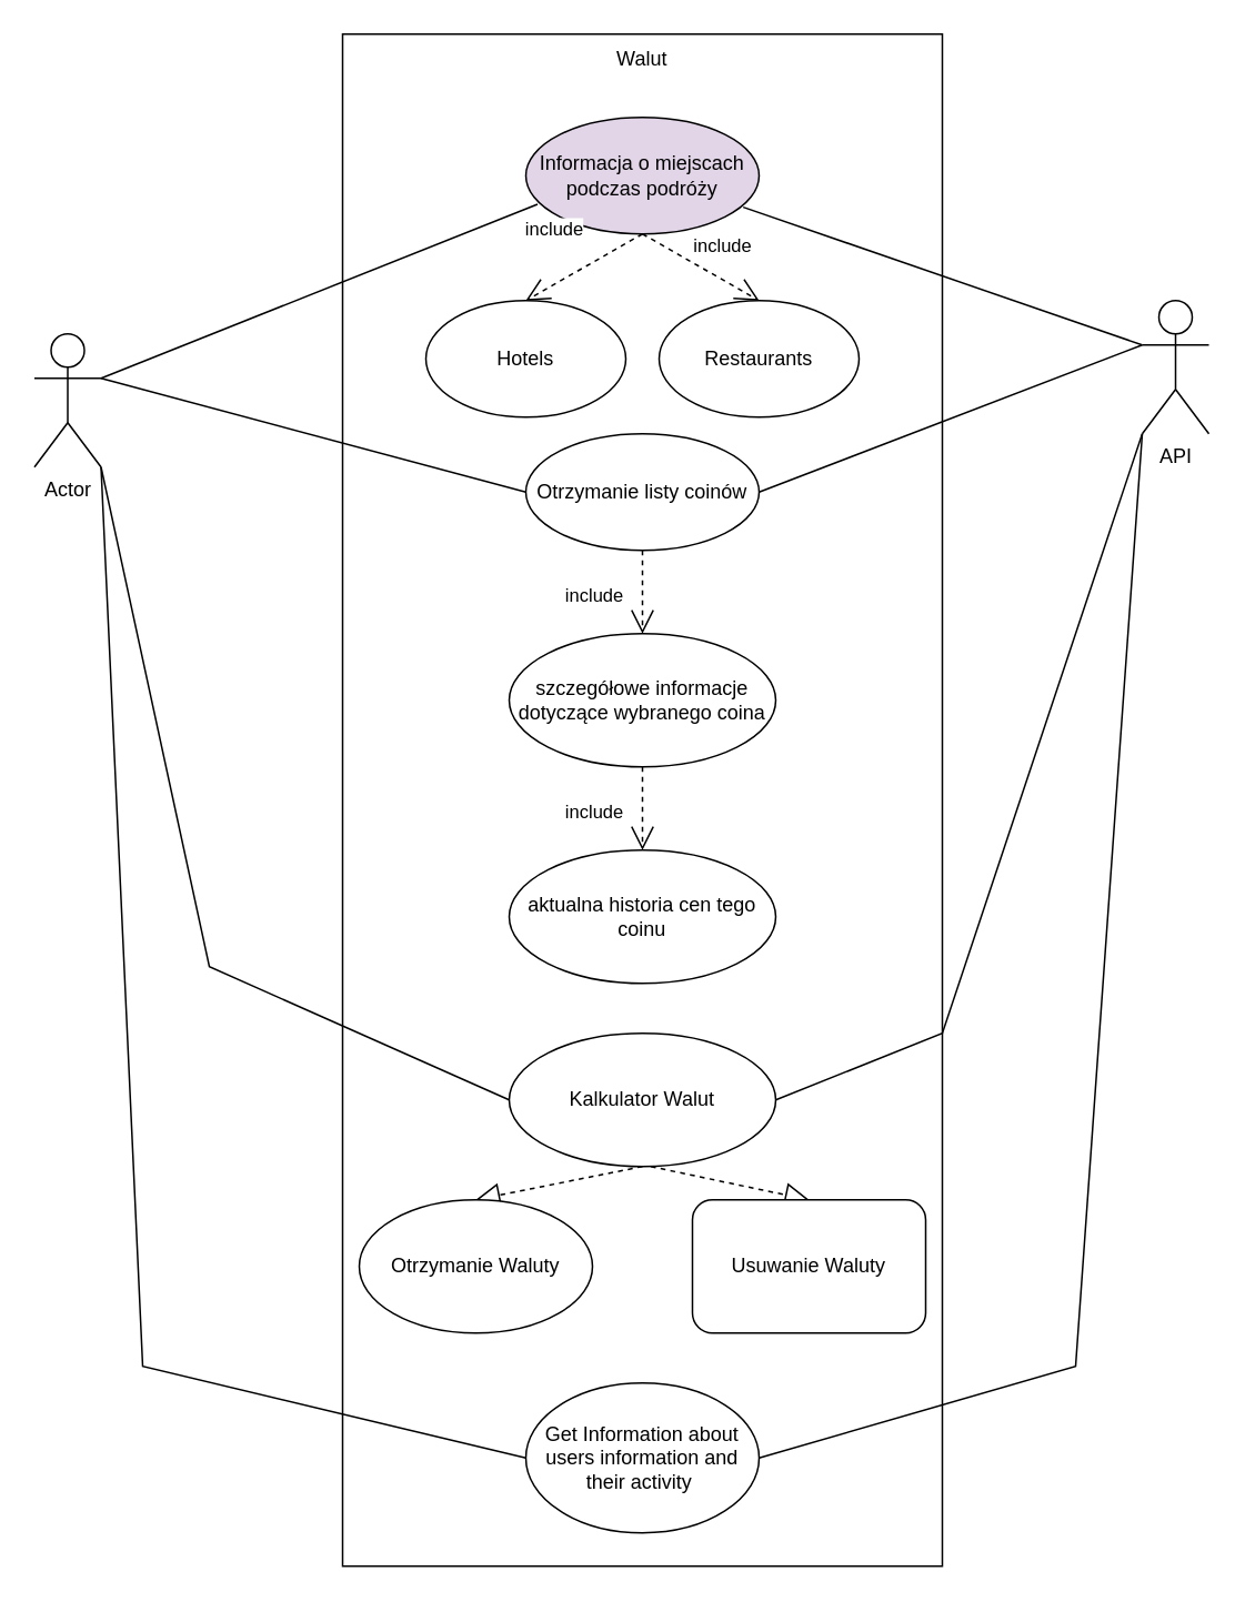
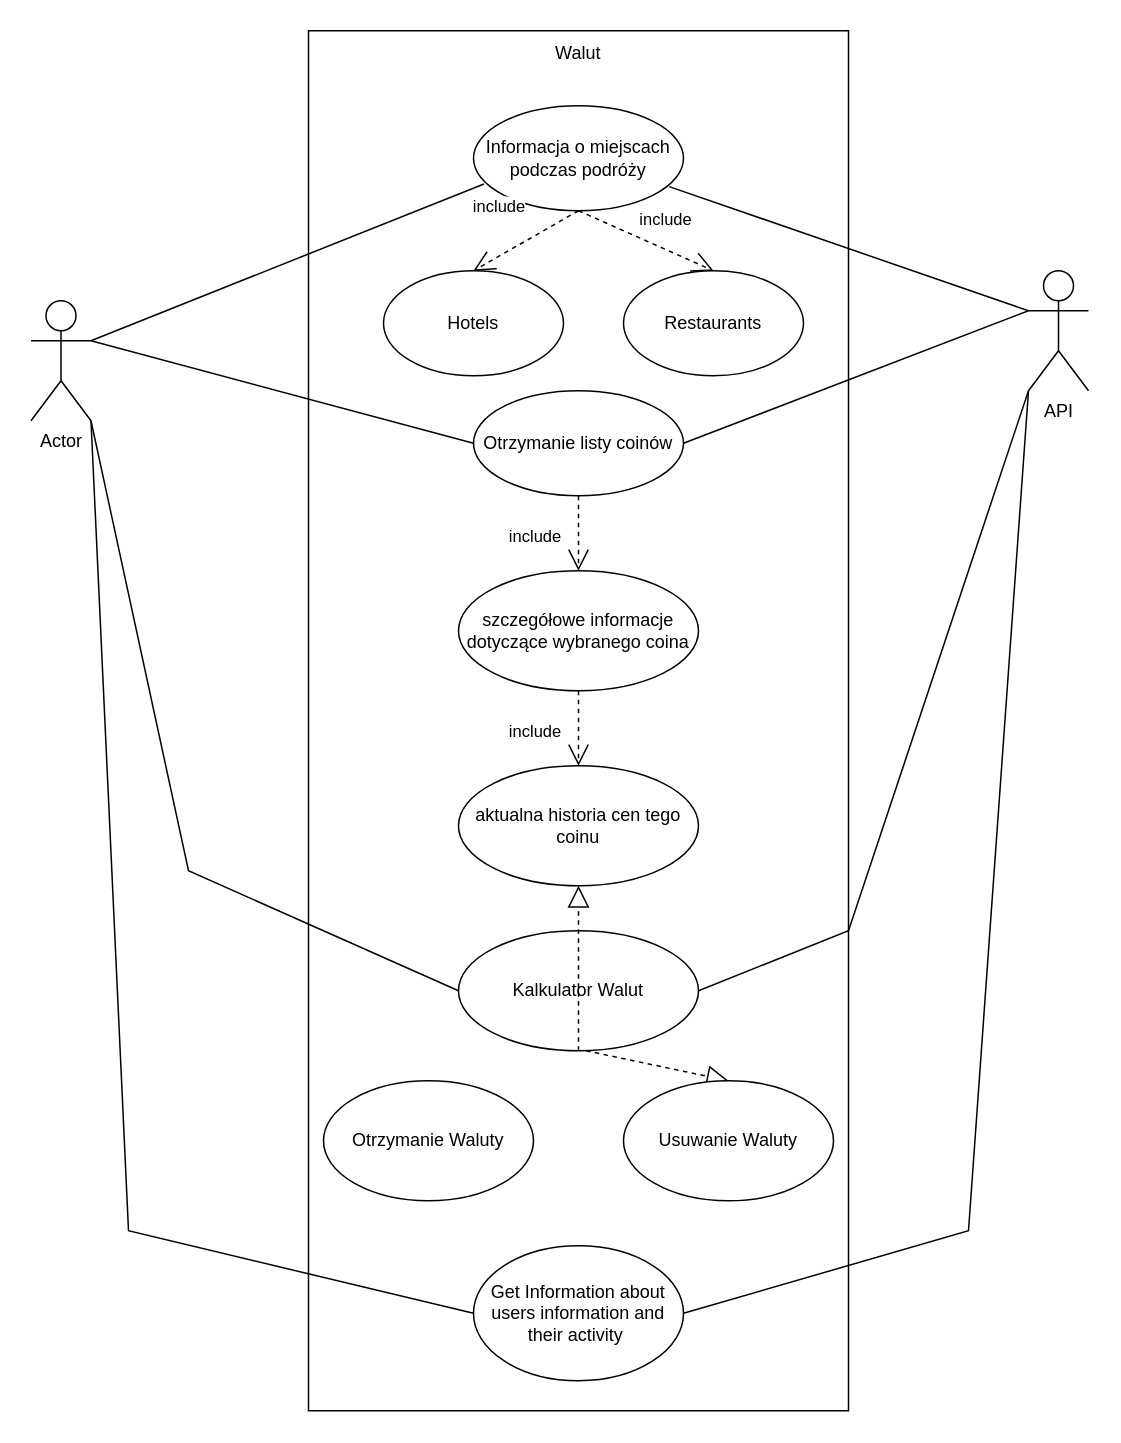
- <mxCell id="7" value="Informacja o miejscach podczas podróży" style="ellipse;whiteSpace=wrap;html=1;fillColor=#e1d5e7;" vertex="1" parent="1"><mxGeometry x="315" y="70" width="140" height="70" as="geometry" /></mxCell>
+ <mxCell id="7" value="Informacja o miejscach podczas podróży" style="ellipse;whiteSpace=wrap;html=1;" vertex="1" parent="1"><mxGeometry x="315" y="70" width="140" height="70" as="geometry" /></mxCell>
- <mxCell id="11" value="Restaurants" style="ellipse;whiteSpace=wrap;html=1;" vertex="1" parent="1"><mxGeometry x="395" y="180" width="120" height="70" as="geometry" /></mxCell>
+ <mxCell id="11" value="Restaurants" style="ellipse;whiteSpace=wrap;html=1;" vertex="1" parent="1"><mxGeometry x="415" y="180" width="120" height="70" as="geometry" /></mxCell>
- <mxCell id="23" value="" style="endArrow=block;dashed=1;endFill=0;endSize=12;html=1;rounded=0;fontSize=12;exitX=0.5;exitY=1;exitDx=0;exitDy=0;entryX=0.5;entryY=0;entryDx=0;entryDy=0;" edge="1" parent="1" source="22" target="25"><mxGeometry width="160" relative="1" as="geometry"><mxPoint x="255" y="750" as="sourcePoint" /><mxPoint x="285" y="720" as="targetPoint" /></mxGeometry></mxCell>
+ <mxCell id="23" value="" style="endArrow=block;dashed=1;endFill=0;endSize=12;html=1;rounded=0;fontSize=12;exitX=0.5;exitY=1;exitDx=0;exitDy=0;" edge="1" parent="1" source="22" target="19"><mxGeometry width="160" relative="1" as="geometry"><mxPoint x="255" y="750" as="sourcePoint" /><mxPoint x="285" y="720" as="targetPoint" /></mxGeometry></mxCell>
- <mxCell id="26" value="Usuwanie Waluty" style="whiteSpace=wrap;html=1;fontSize=12;rounded=1;" vertex="1" parent="1"><mxGeometry x="415" y="720" width="140" height="80" as="geometry" /></mxCell>
+ <mxCell id="26" value="Usuwanie Waluty" style="ellipse;whiteSpace=wrap;html=1;fontSize=12;" vertex="1" parent="1"><mxGeometry x="415" y="720" width="140" height="80" as="geometry" /></mxCell>
